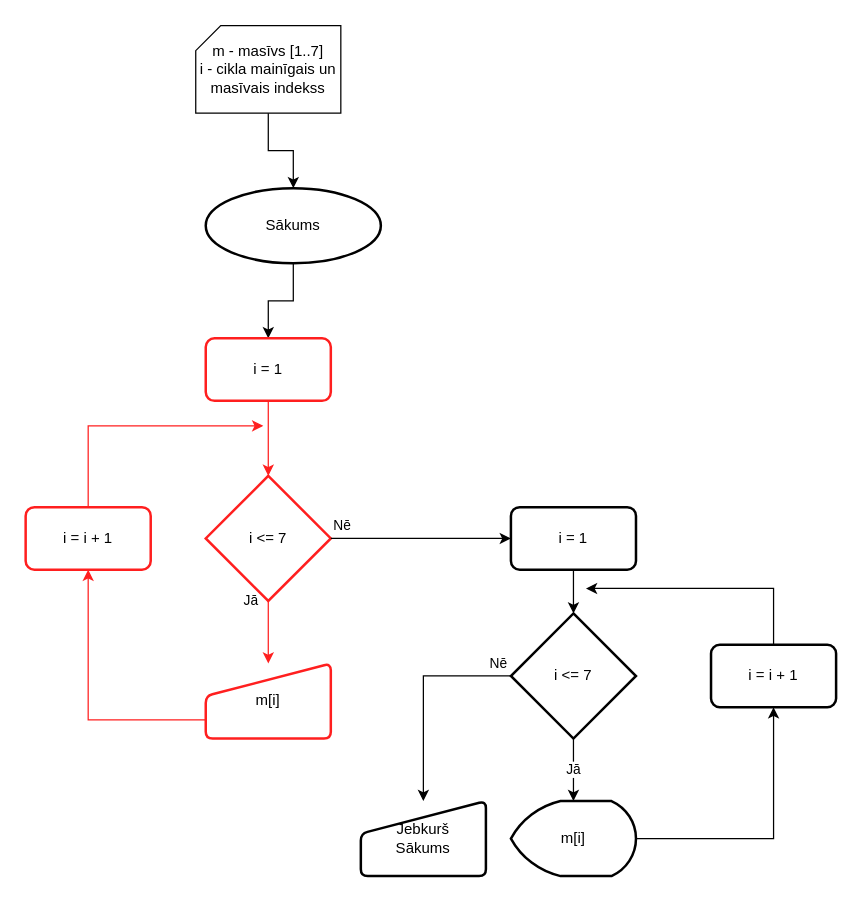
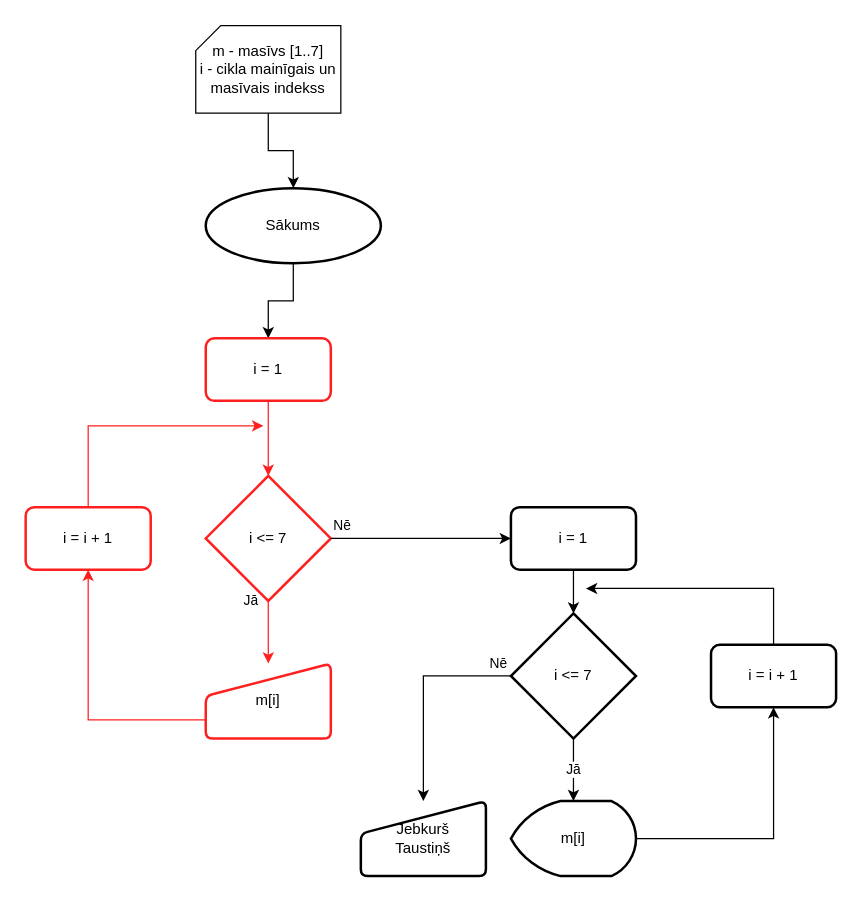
- <mxCell id="24" value="Jebkurš&lt;br&gt;Sākums" style="html=1;strokeWidth=2;shape=manualInput;whiteSpace=wrap;rounded=1;size=26;arcSize=11;" vertex="1" parent="1"><mxGeometry x="288" y="640" width="100" height="60" as="geometry" /></mxCell>
+ <mxCell id="24" value="Jebkurš&lt;br&gt;Taustiņš" style="html=1;strokeWidth=2;shape=manualInput;whiteSpace=wrap;rounded=1;size=26;arcSize=11;" vertex="1" parent="1"><mxGeometry x="288" y="640" width="100" height="60" as="geometry" /></mxCell>
